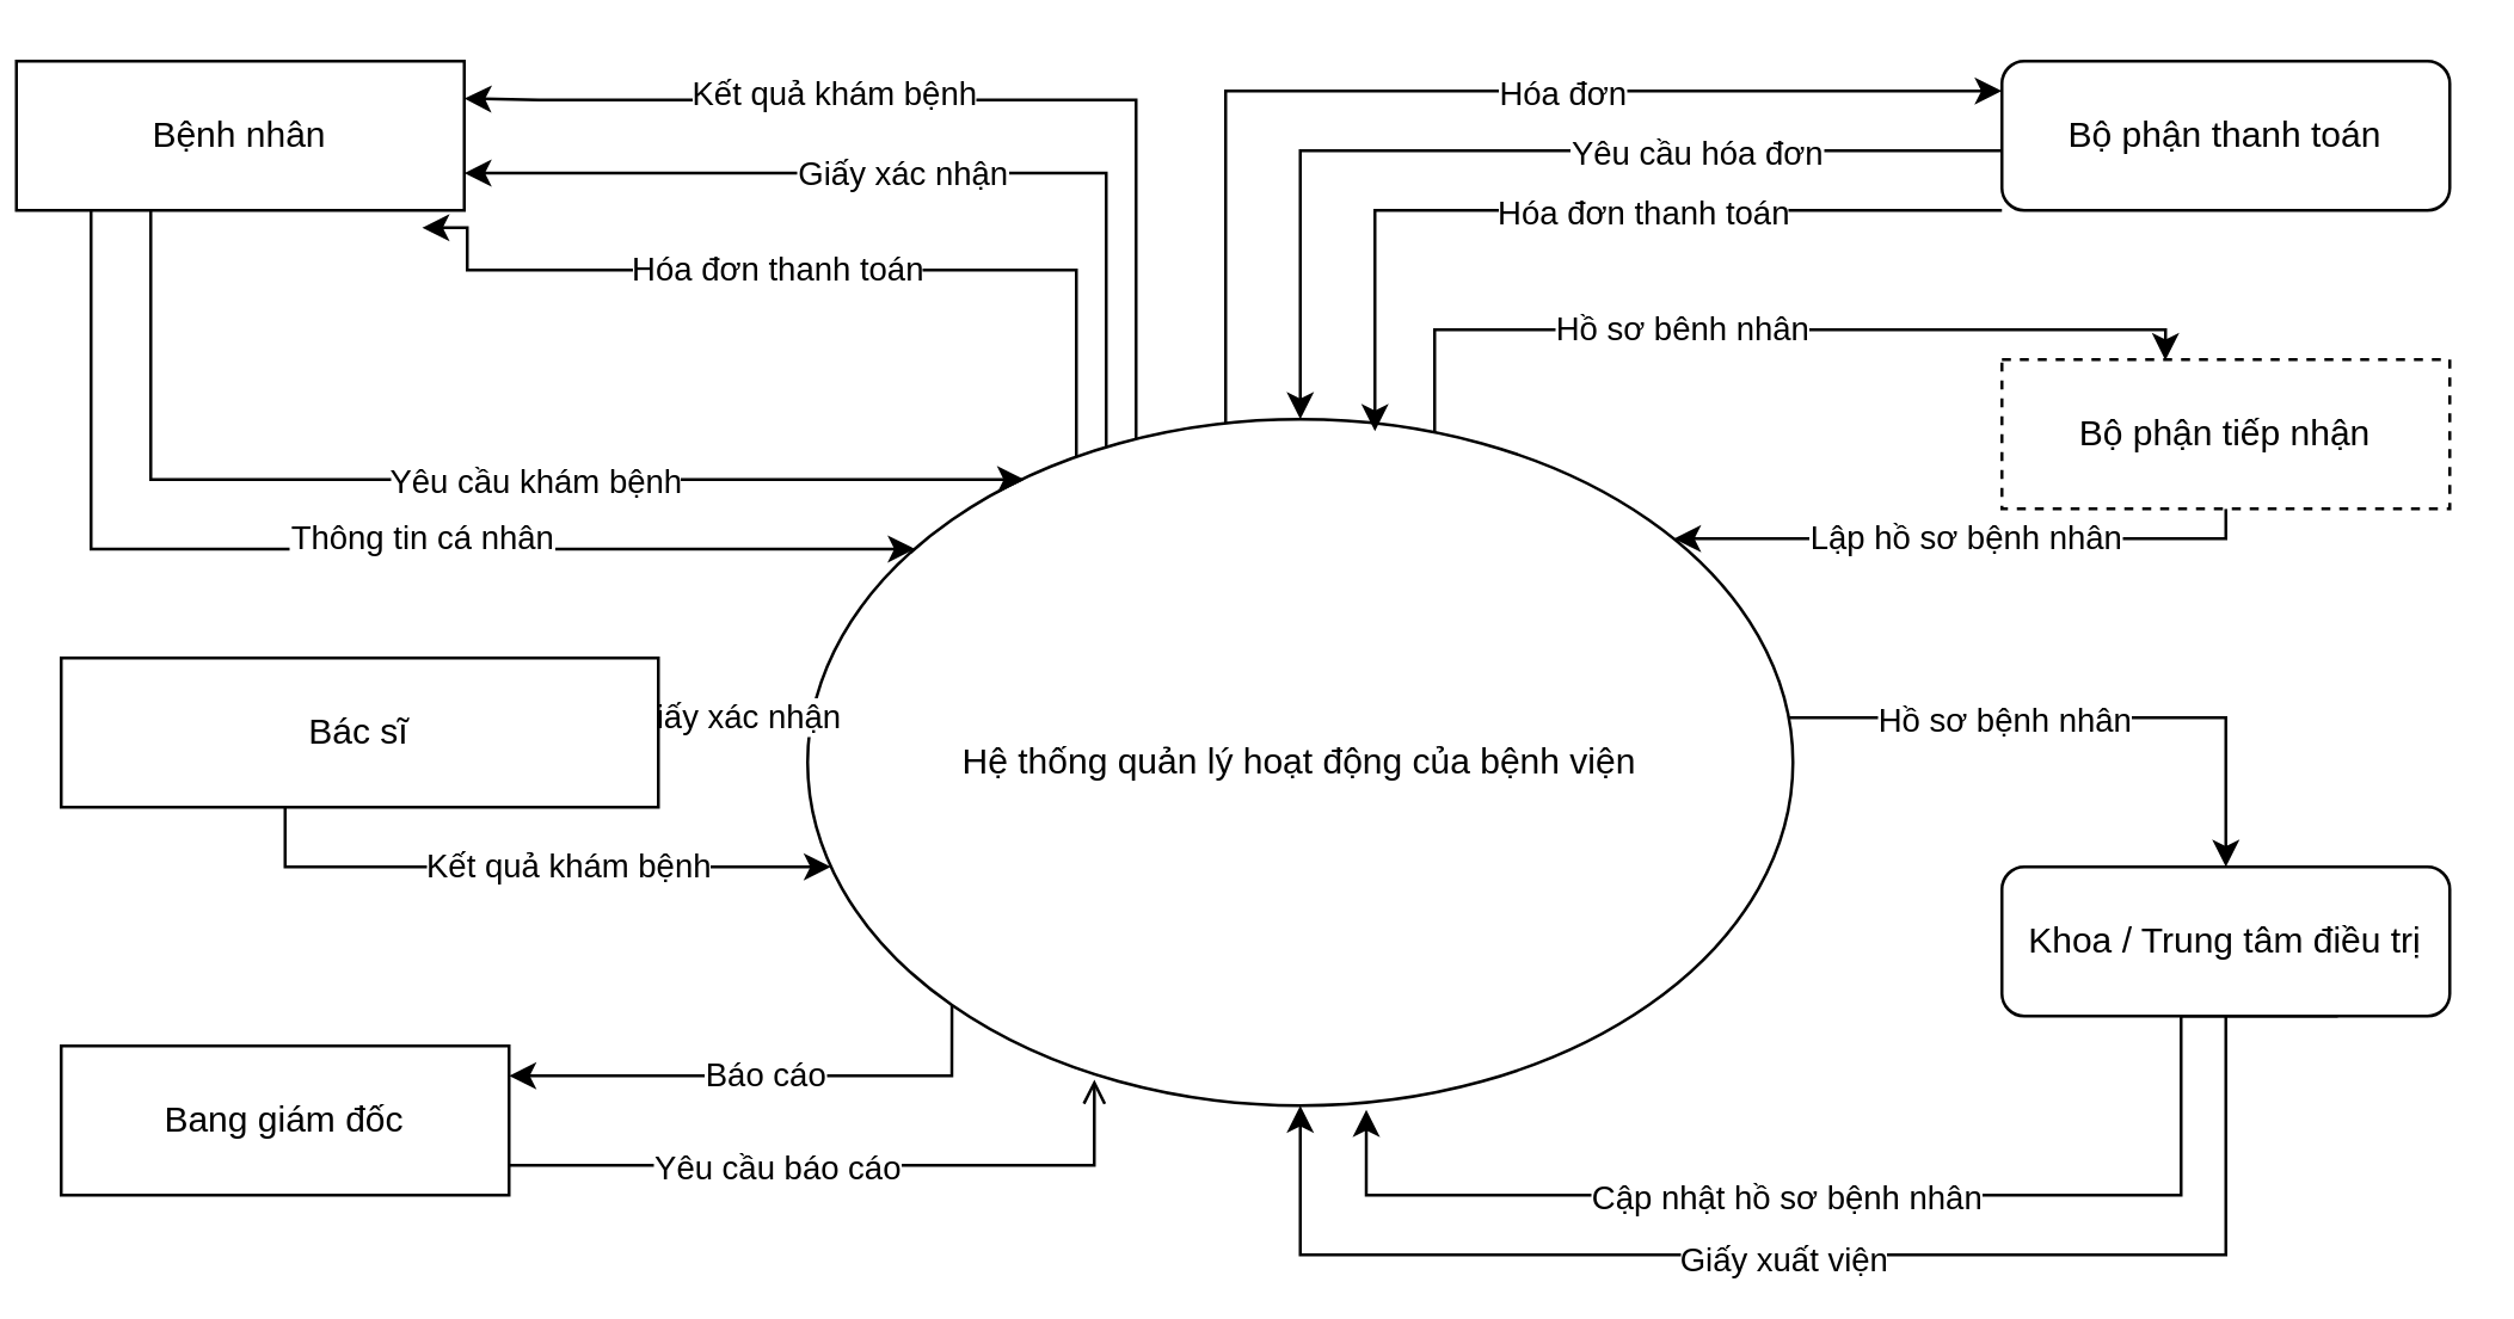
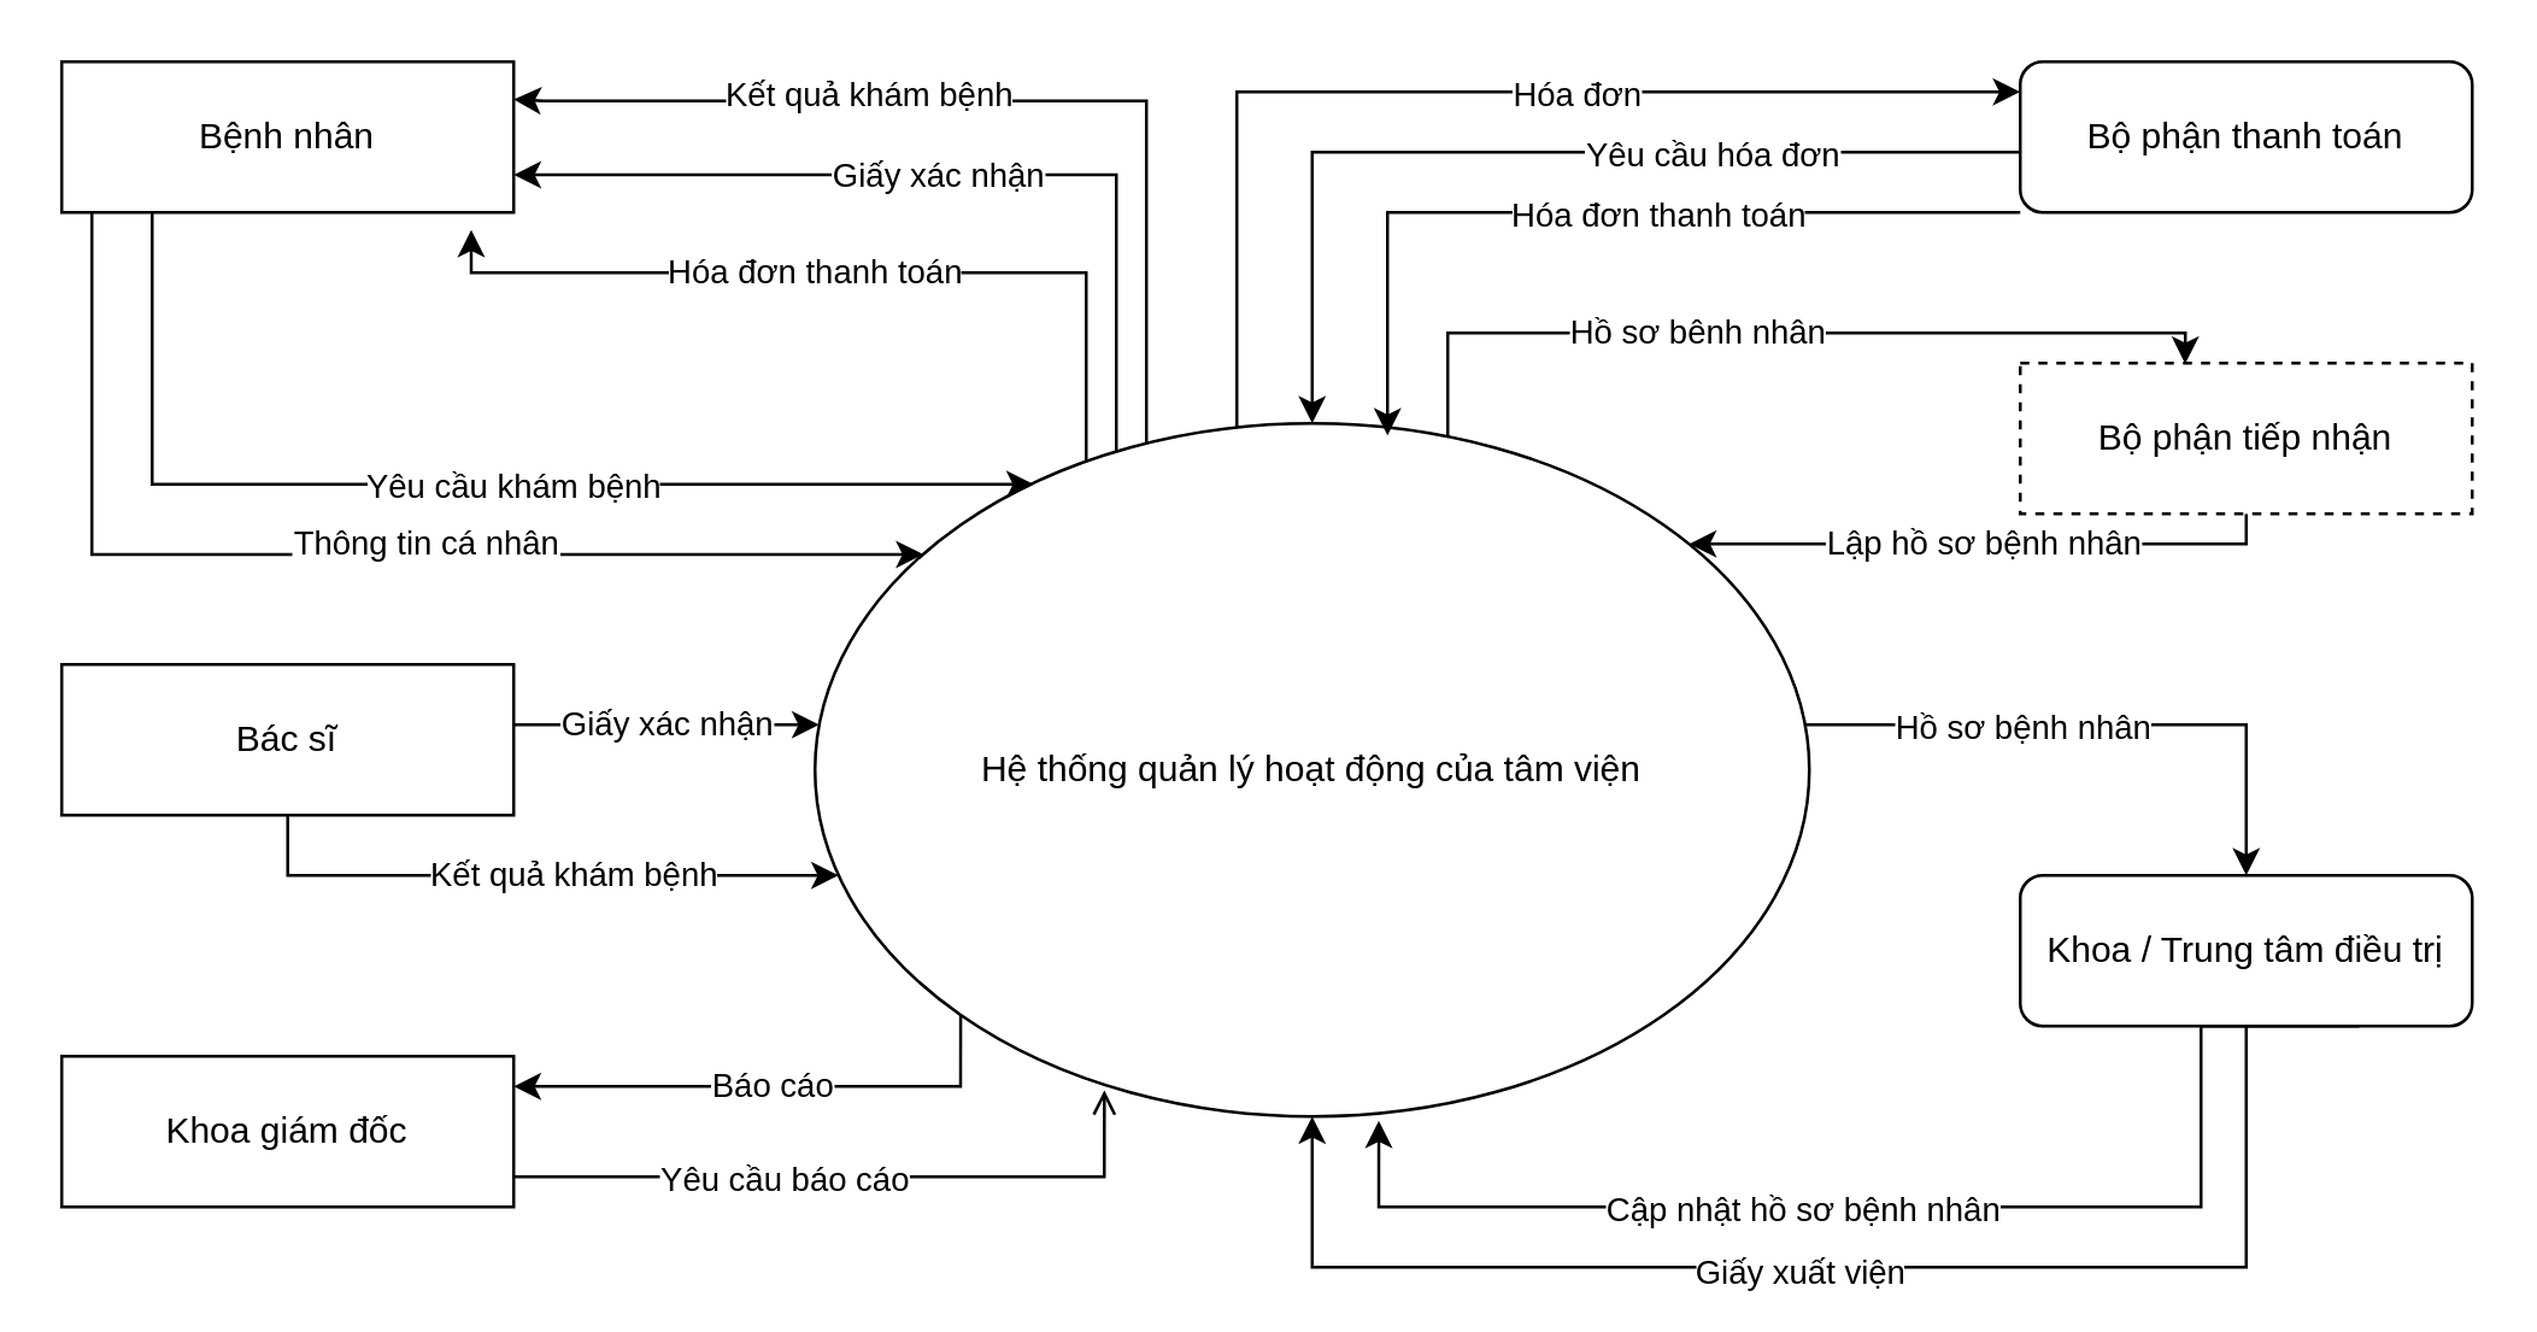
- <mxCell id="19" value="Bệnh nhân" style="rounded=0;whiteSpace=wrap;html=1;" parent="1" vertex="1"><mxGeometry x="5" y="20" width="150" height="50" as="geometry" /></mxCell>
+ <mxCell id="19" value="Bệnh nhân" style="rounded=0;whiteSpace=wrap;html=1;" parent="1" vertex="1"><mxGeometry x="20" y="20" width="150" height="50" as="geometry" /></mxCell>
- <mxCell id="35" value="Bác sĩ" style="rounded=0;whiteSpace=wrap;html=1;" parent="1" vertex="1"><mxGeometry x="20" y="220" width="200" height="50" as="geometry" /></mxCell>
+ <mxCell id="35" value="Bác sĩ" style="rounded=0;whiteSpace=wrap;html=1;" parent="1" vertex="1"><mxGeometry x="20" y="220" width="150" height="50" as="geometry" /></mxCell>
- <mxCell id="14" value="Hệ thống quản lý hoạt động của bệnh viện" style="ellipse;whiteSpace=wrap;html=1;" parent="1" vertex="1"><mxGeometry x="270" y="140" width="330" height="230" as="geometry" /></mxCell>
+ <mxCell id="14" value="Hệ thống quản lý hoạt động của tâm viện" style="ellipse;whiteSpace=wrap;html=1;" parent="1" vertex="1"><mxGeometry x="270" y="140" width="330" height="230" as="geometry" /></mxCell>
- <mxCell id="22" value="Bang giám đốc" style="rounded=0;whiteSpace=wrap;html=1;" parent="1" vertex="1"><mxGeometry x="20" y="350" width="150" height="50" as="geometry" /></mxCell>
+ <mxCell id="22" value="Khoa giám đốc" style="rounded=0;whiteSpace=wrap;html=1;" parent="1" vertex="1"><mxGeometry x="20" y="350" width="150" height="50" as="geometry" /></mxCell>
